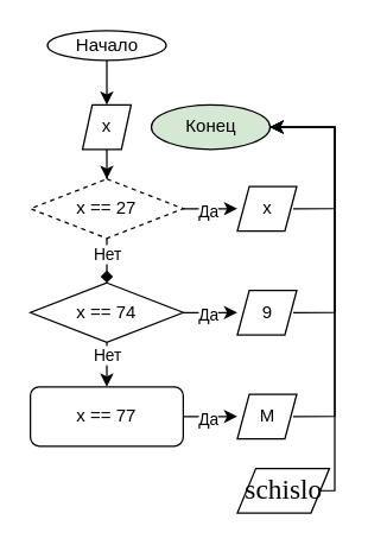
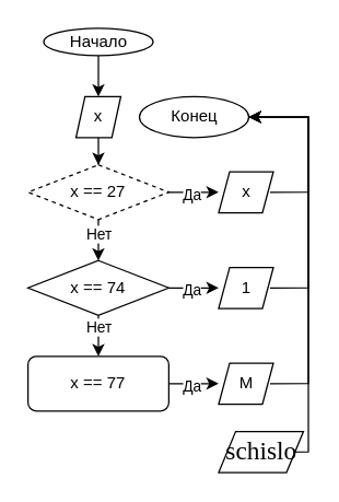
- <mxCell id="23" value="Конец" style="ellipse;whiteSpace=wrap;html=1;fillColor=#d5e8d4;" vertex="1" parent="1"><mxGeometry x="101.5" y="70" width="80" height="30" as="geometry" /></mxCell>
+ <mxCell id="23" value="Конец" style="ellipse;whiteSpace=wrap;html=1;" vertex="1" parent="1"><mxGeometry x="101.5" y="70" width="80" height="30" as="geometry" /></mxCell>
- <mxCell id="8" style="edgeStyle=orthogonalEdgeStyle;rounded=0;orthogonalLoop=1;jettySize=auto;html=1;entryX=0.5;entryY=0;entryDx=0;entryDy=0;endArrow=diamond;" edge="1" parent="1" source="10" target="14"><mxGeometry relative="1" as="geometry" /></mxCell>
+ <mxCell id="8" style="edgeStyle=orthogonalEdgeStyle;rounded=0;orthogonalLoop=1;jettySize=auto;html=1;entryX=0.5;entryY=0;entryDx=0;entryDy=0;" edge="1" parent="1" source="10" target="14"><mxGeometry relative="1" as="geometry" /></mxCell>
- <mxCell id="25" value="9" style="shape=parallelogram;perimeter=parallelogramPerimeter;whiteSpace=wrap;html=1;fontFamily=Helvetica;fontSize=12;fontColor=#000000;align=center;strokeColor=#000000;fillColor=#ffffff;" vertex="1" parent="1"><mxGeometry x="159.5" y="195" width="40" height="30" as="geometry" /></mxCell>
+ <mxCell id="25" value="1" style="shape=parallelogram;perimeter=parallelogramPerimeter;whiteSpace=wrap;html=1;fontFamily=Helvetica;fontSize=12;fontColor=#000000;align=center;strokeColor=#000000;fillColor=#ffffff;" vertex="1" parent="1"><mxGeometry x="159.5" y="195" width="40" height="30" as="geometry" /></mxCell>
